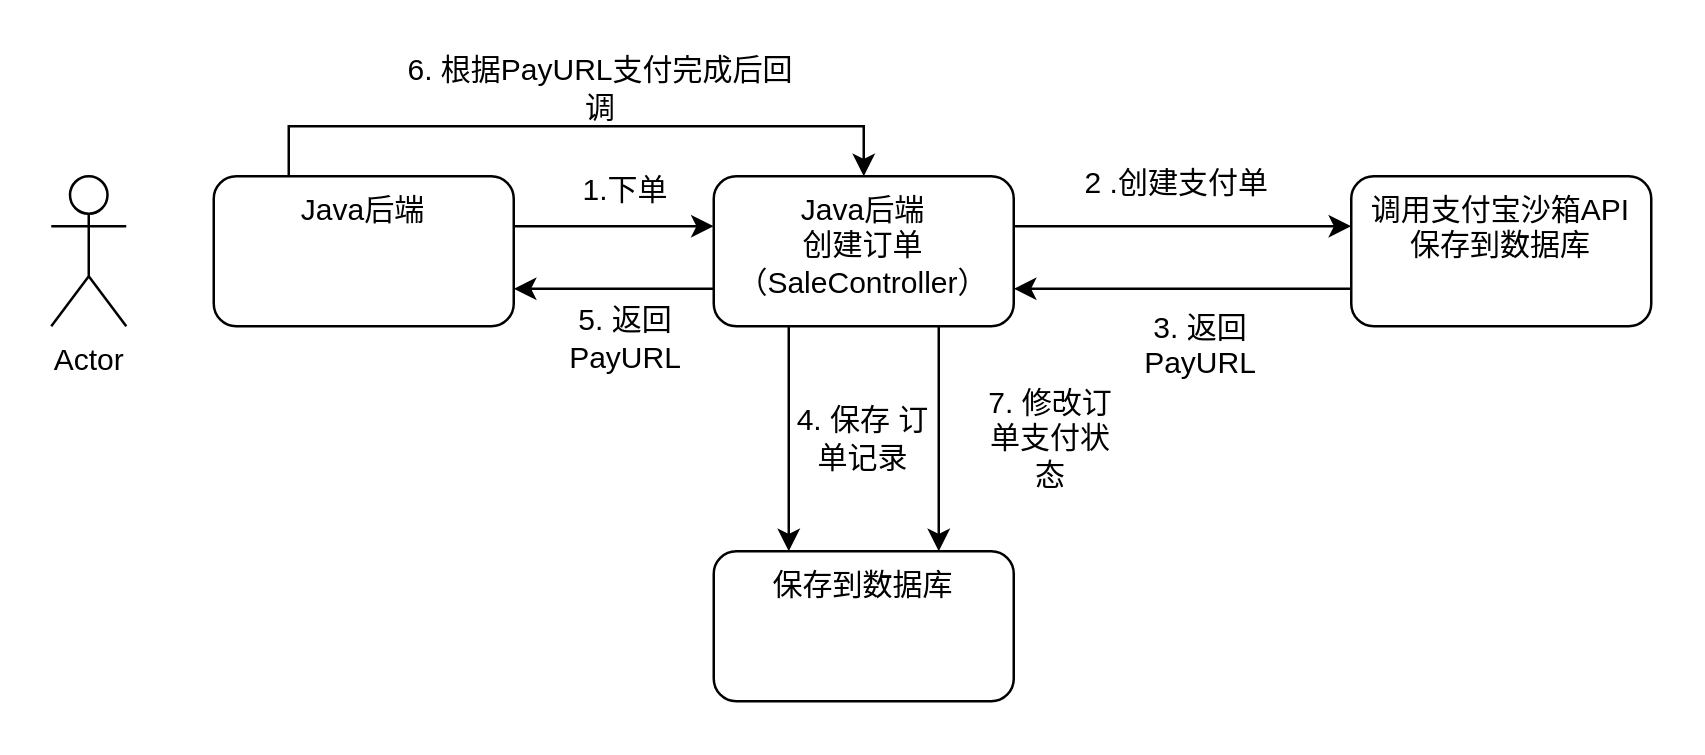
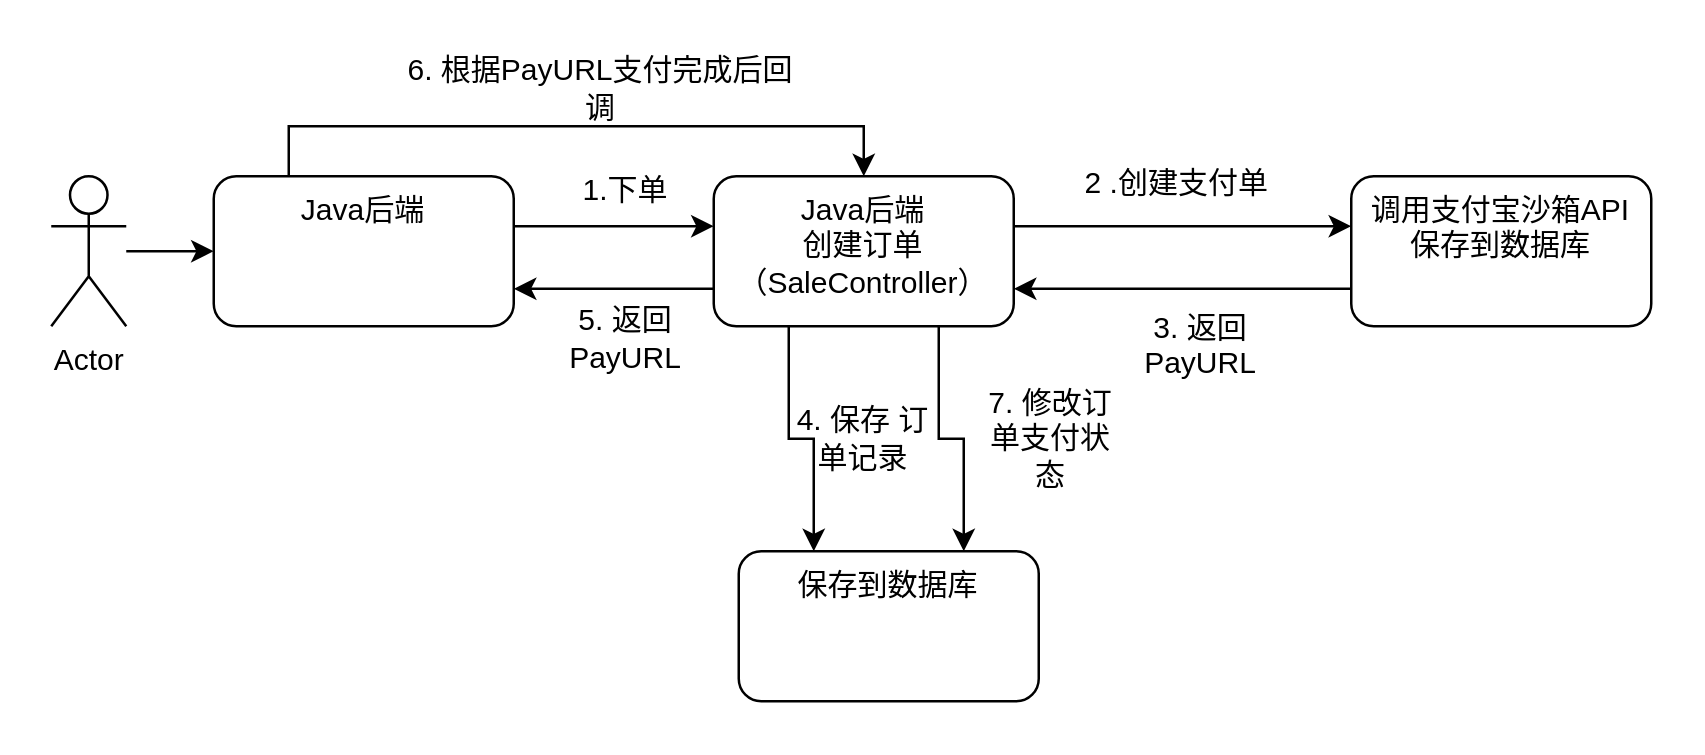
+ <mxCell id="2" value="" style="edgeStyle=orthogonalEdgeStyle;rounded=0;orthogonalLoop=1;jettySize=auto;html=1;" edge="1" parent="1" source="3" target="6"><mxGeometry relative="1" as="geometry" /></mxCell>
- <mxCell id="14" value="保存到数据库" style="whiteSpace=wrap;html=1;verticalAlign=top;rounded=1;" vertex="1" parent="1"><mxGeometry x="285" y="220" width="120" height="60" as="geometry" /></mxCell>
+ <mxCell id="14" value="保存到数据库" style="whiteSpace=wrap;html=1;verticalAlign=top;rounded=1;" vertex="1" parent="1"><mxGeometry x="295" y="220" width="120" height="60" as="geometry" /></mxCell>
